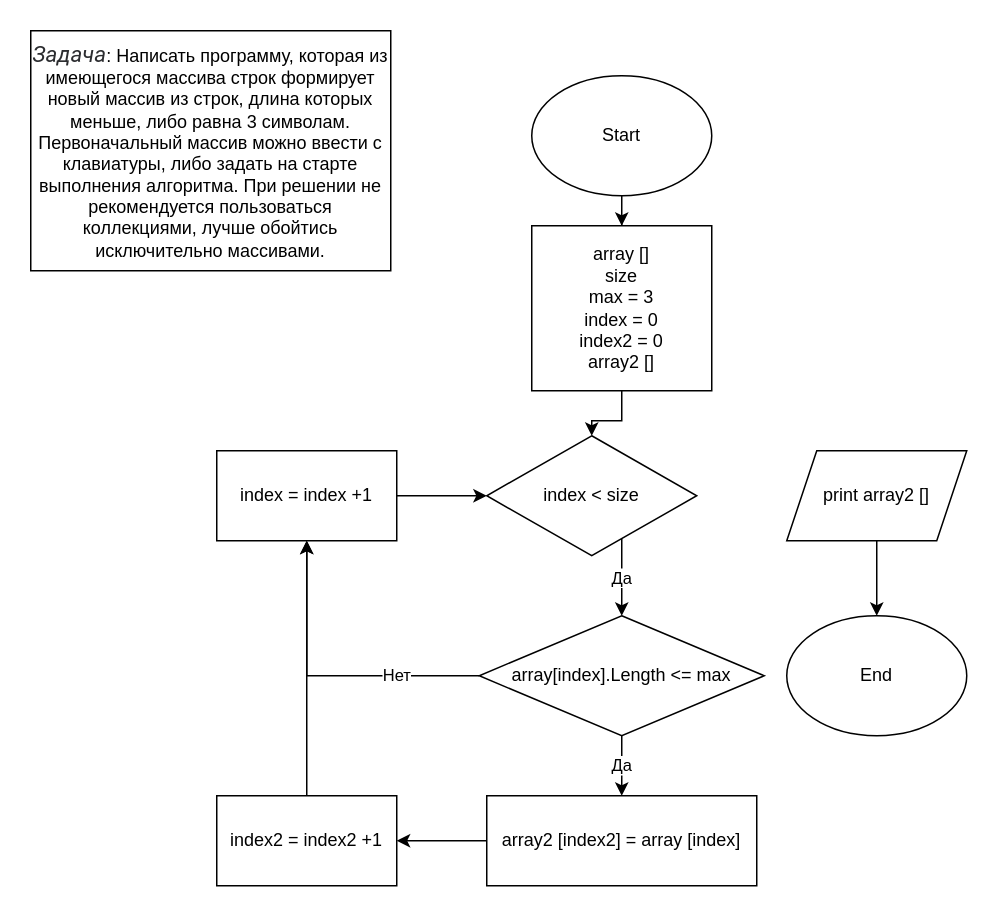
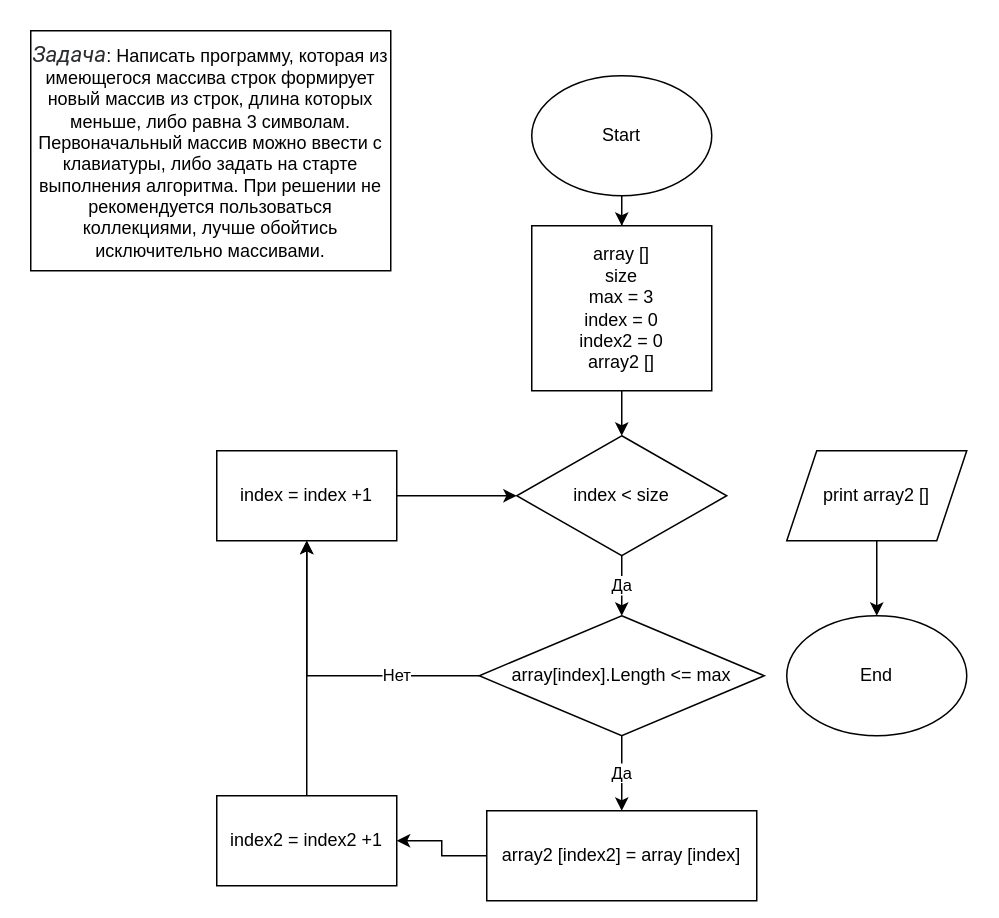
- <mxCell id="9" value="index &amp;lt; size" style="rhombus;whiteSpace=wrap;html=1;" vertex="1" parent="1"><mxGeometry x="324" y="290" width="140" height="80" as="geometry" /></mxCell>
+ <mxCell id="9" value="index &amp;lt; size" style="rhombus;whiteSpace=wrap;html=1;" vertex="1" parent="1"><mxGeometry x="344" y="290" width="140" height="80" as="geometry" /></mxCell>
- <mxCell id="16" value="array2 [index2] = array [index]" style="rounded=0;whiteSpace=wrap;html=1;" vertex="1" parent="1"><mxGeometry x="324" y="530" width="180" height="60" as="geometry" /></mxCell>
+ <mxCell id="16" value="array2 [index2] = array [index]" style="rounded=0;whiteSpace=wrap;html=1;" vertex="1" parent="1"><mxGeometry x="324" y="540" width="180" height="60" as="geometry" /></mxCell>
